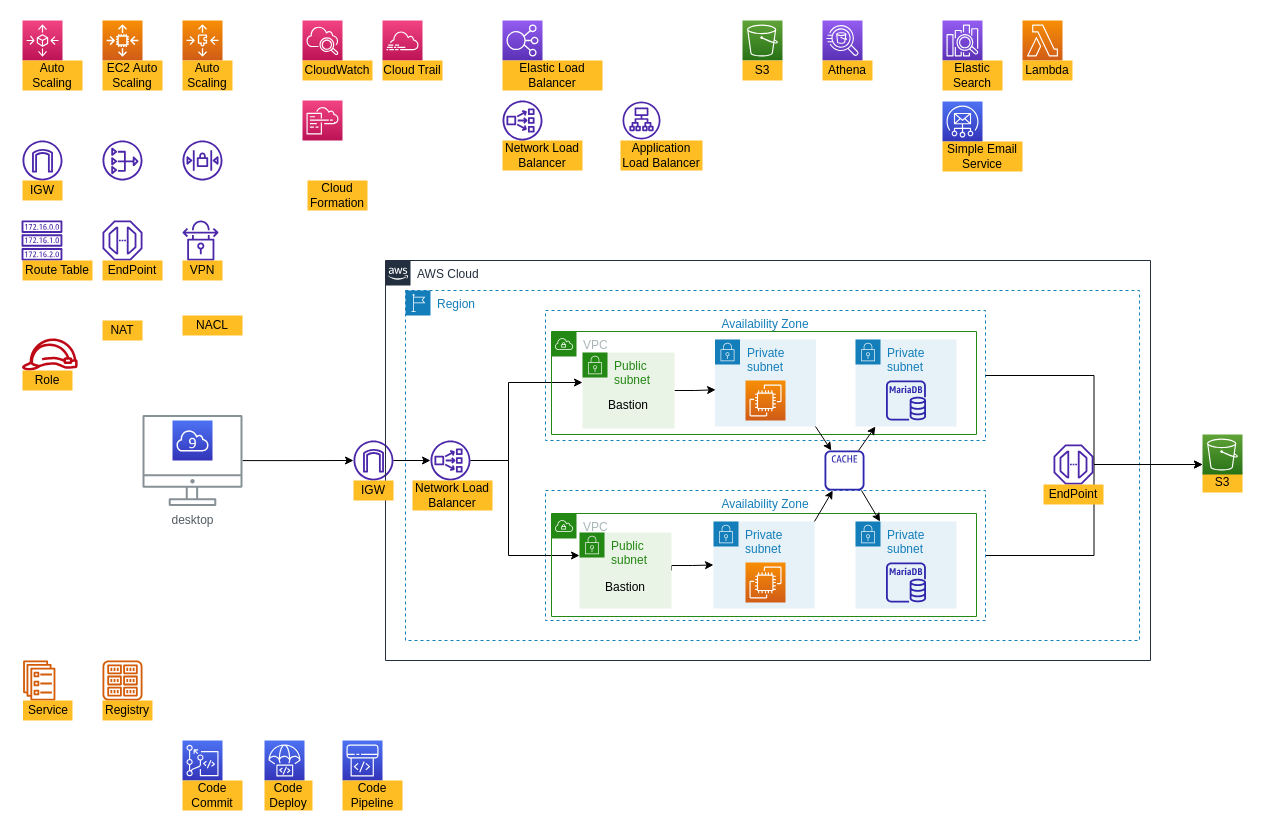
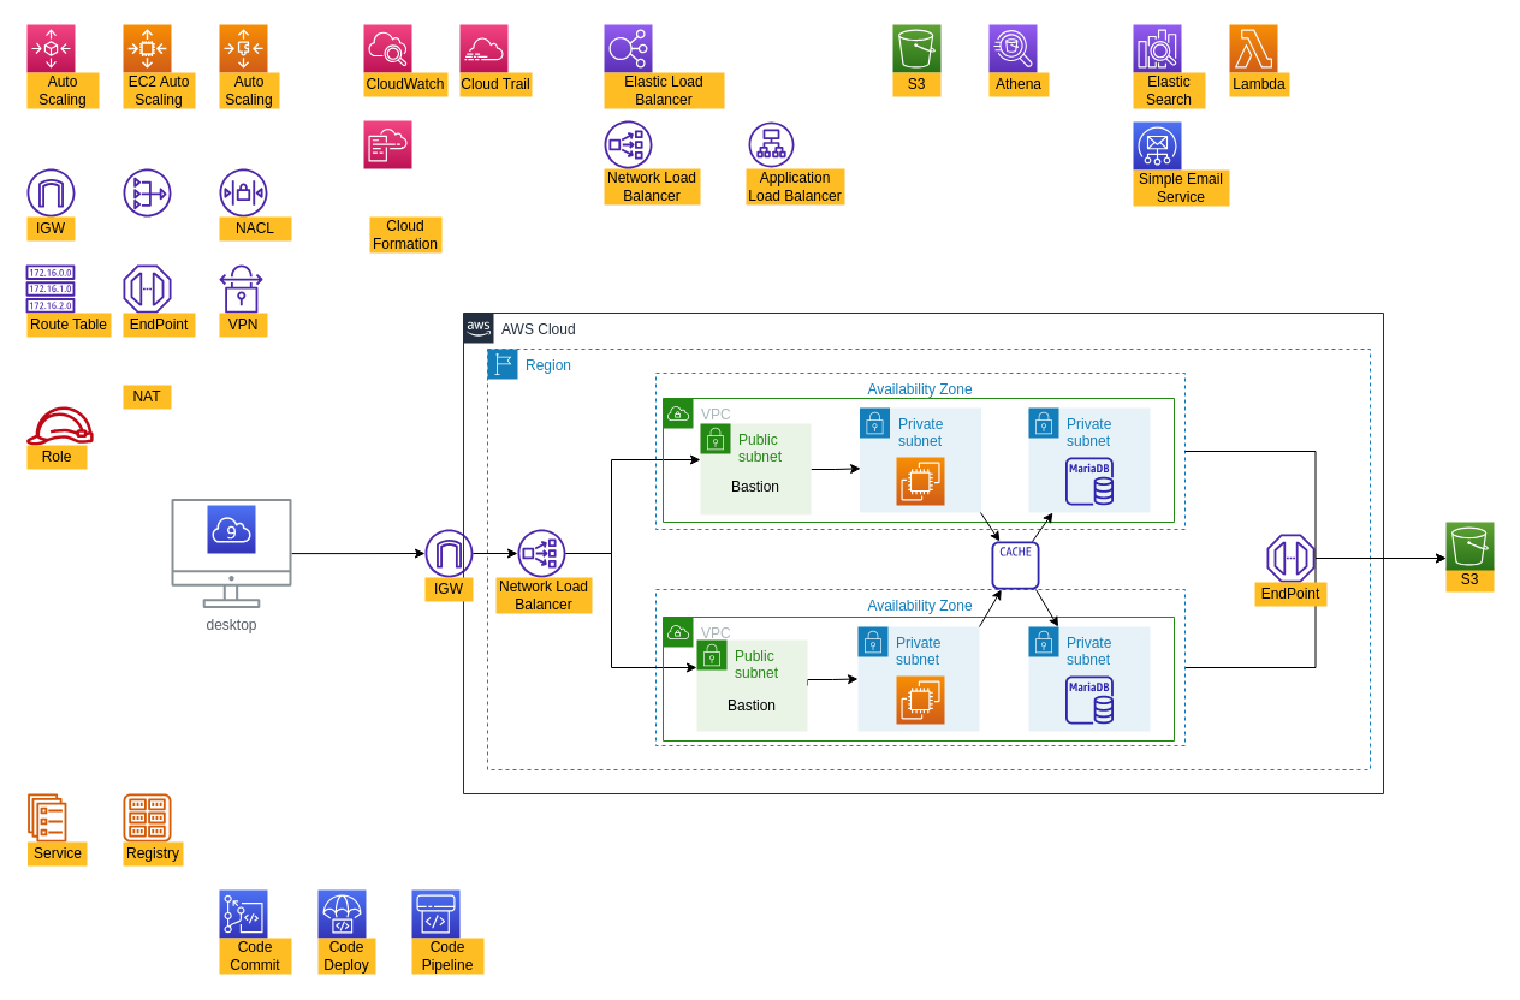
- <mxCell id="24" value="NACL" style="text;strokeColor=none;align=center;fillColor=#FFBD24;html=1;verticalAlign=middle;whiteSpace=wrap;rounded=0;" vertex="1" parent="1"><mxGeometry x="182" y="315" width="60" height="20" as="geometry" /></mxCell>
+ <mxCell id="24" value="NACL" style="text;strokeColor=none;align=center;fillColor=#FFBD24;html=1;verticalAlign=middle;whiteSpace=wrap;rounded=0;" vertex="1" parent="1"><mxGeometry x="182" y="180" width="60" height="20" as="geometry" /></mxCell>
